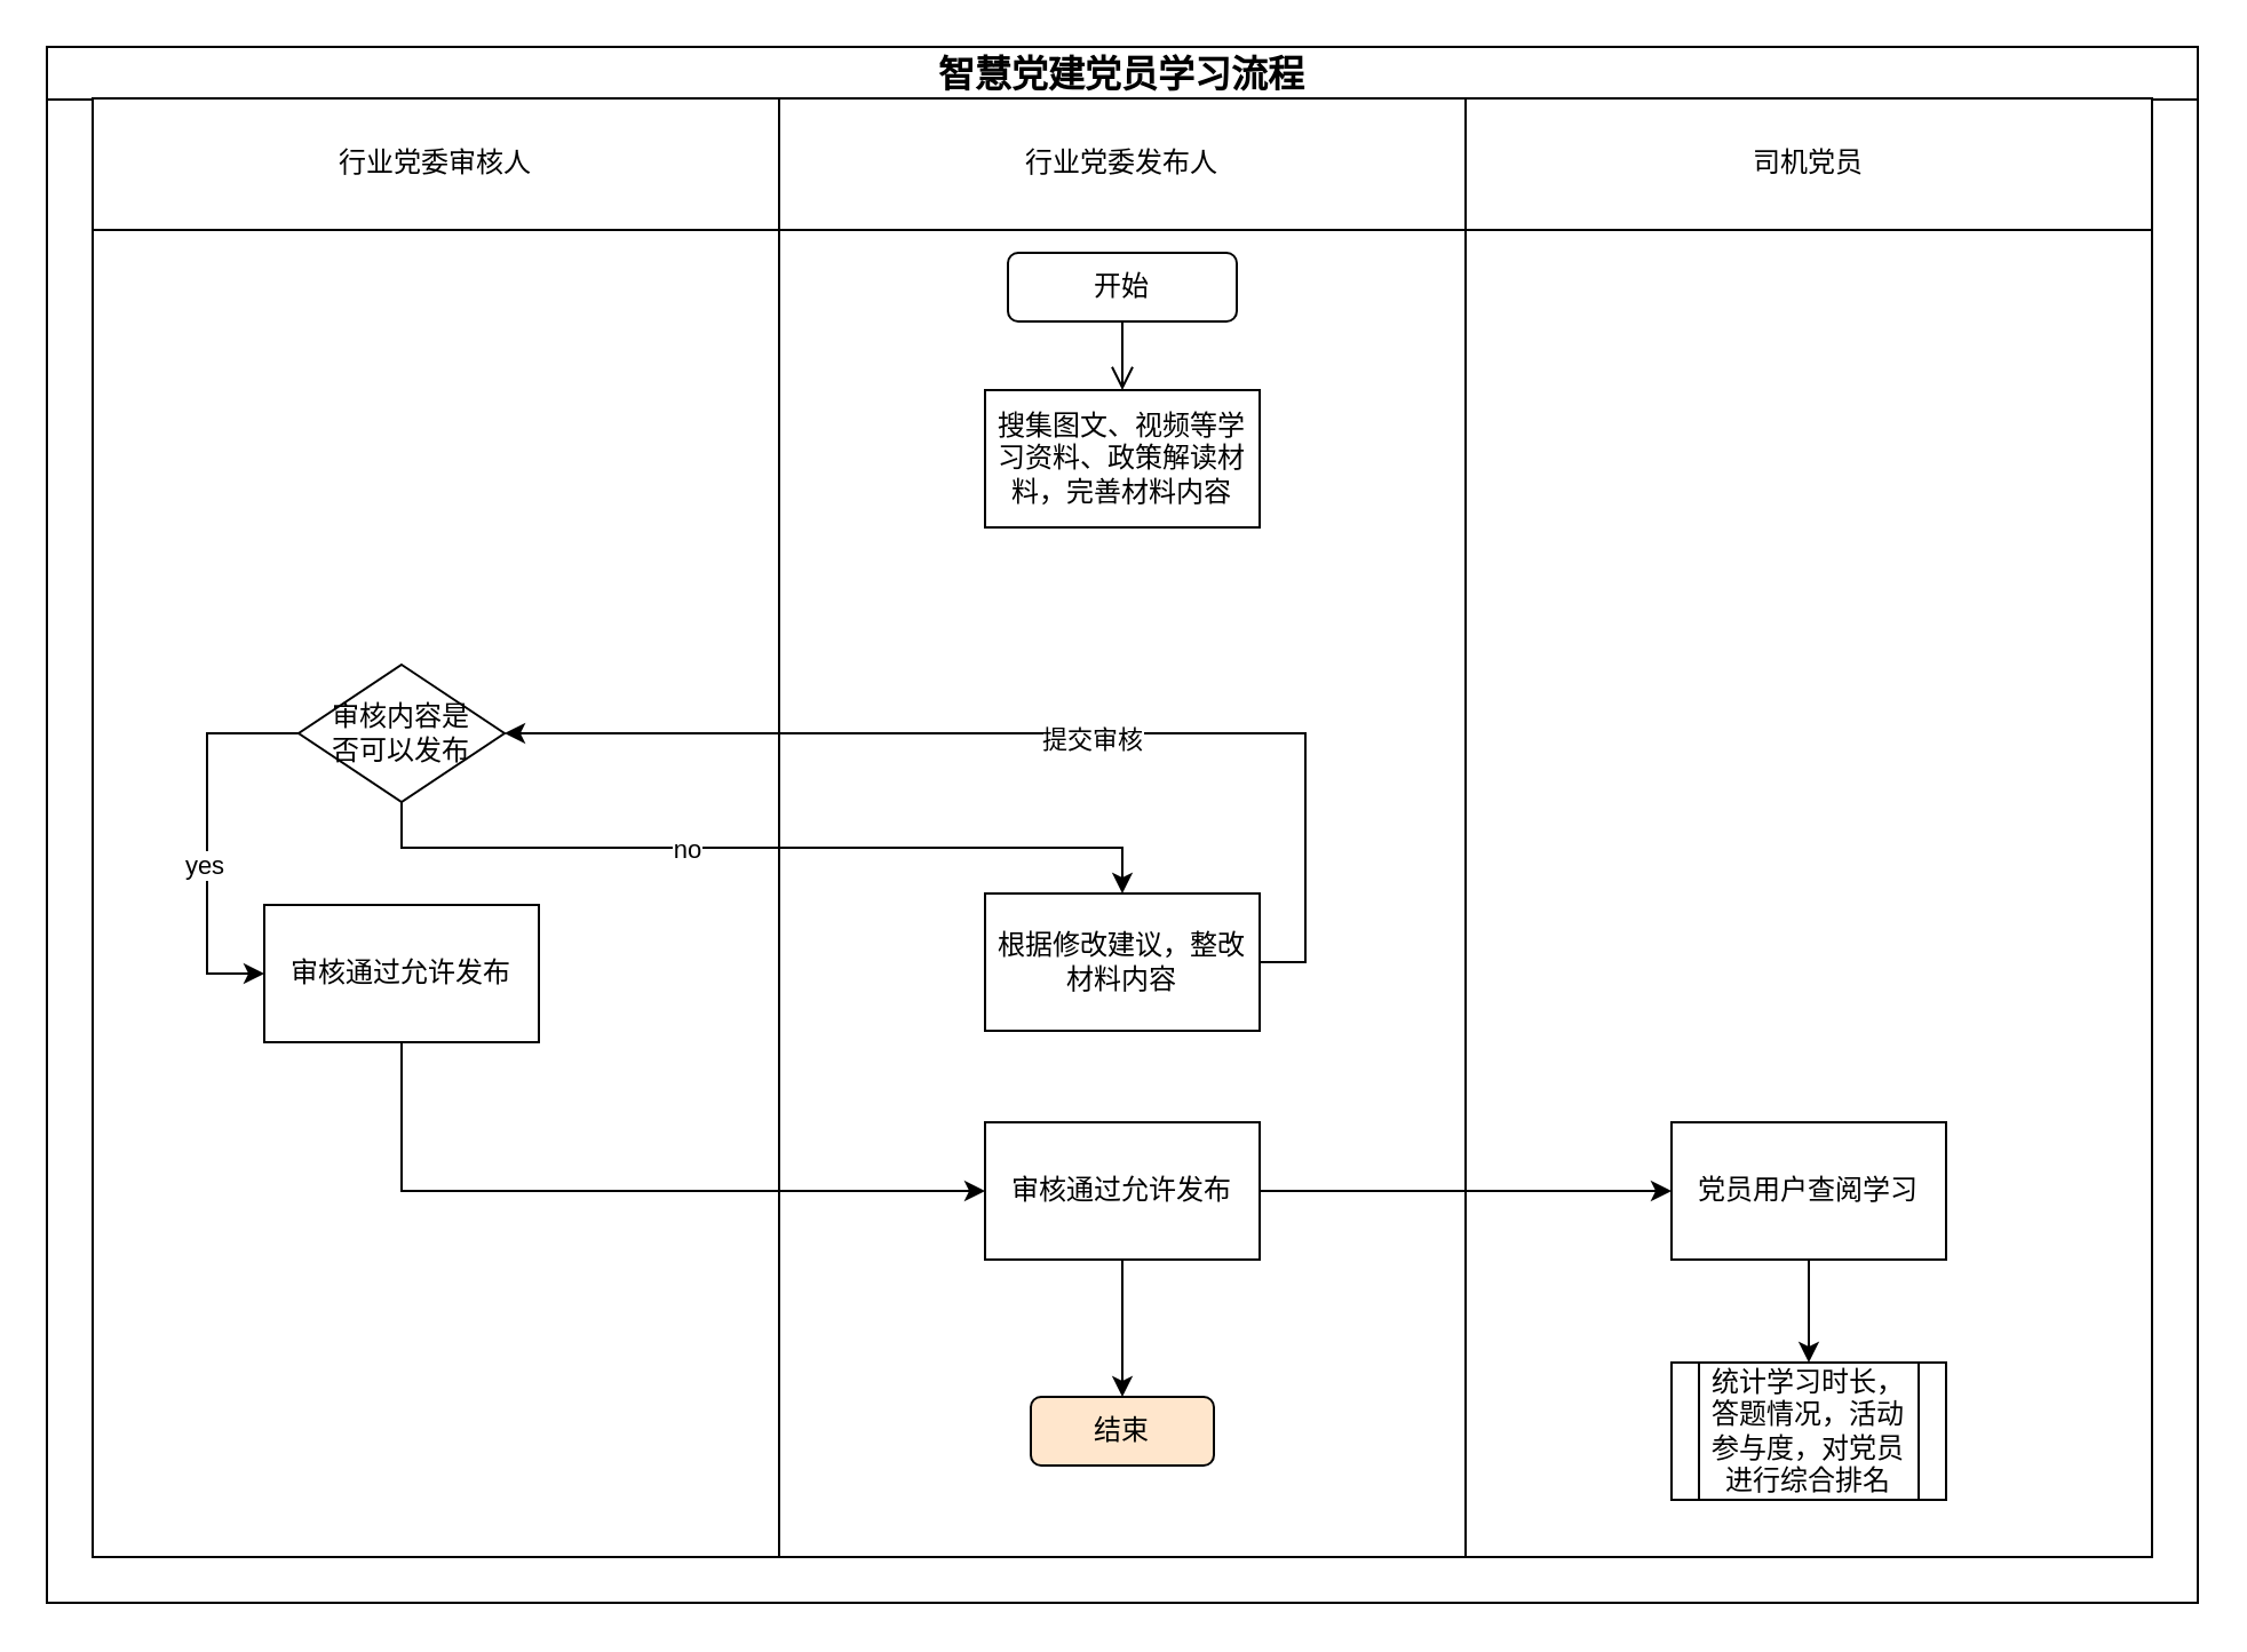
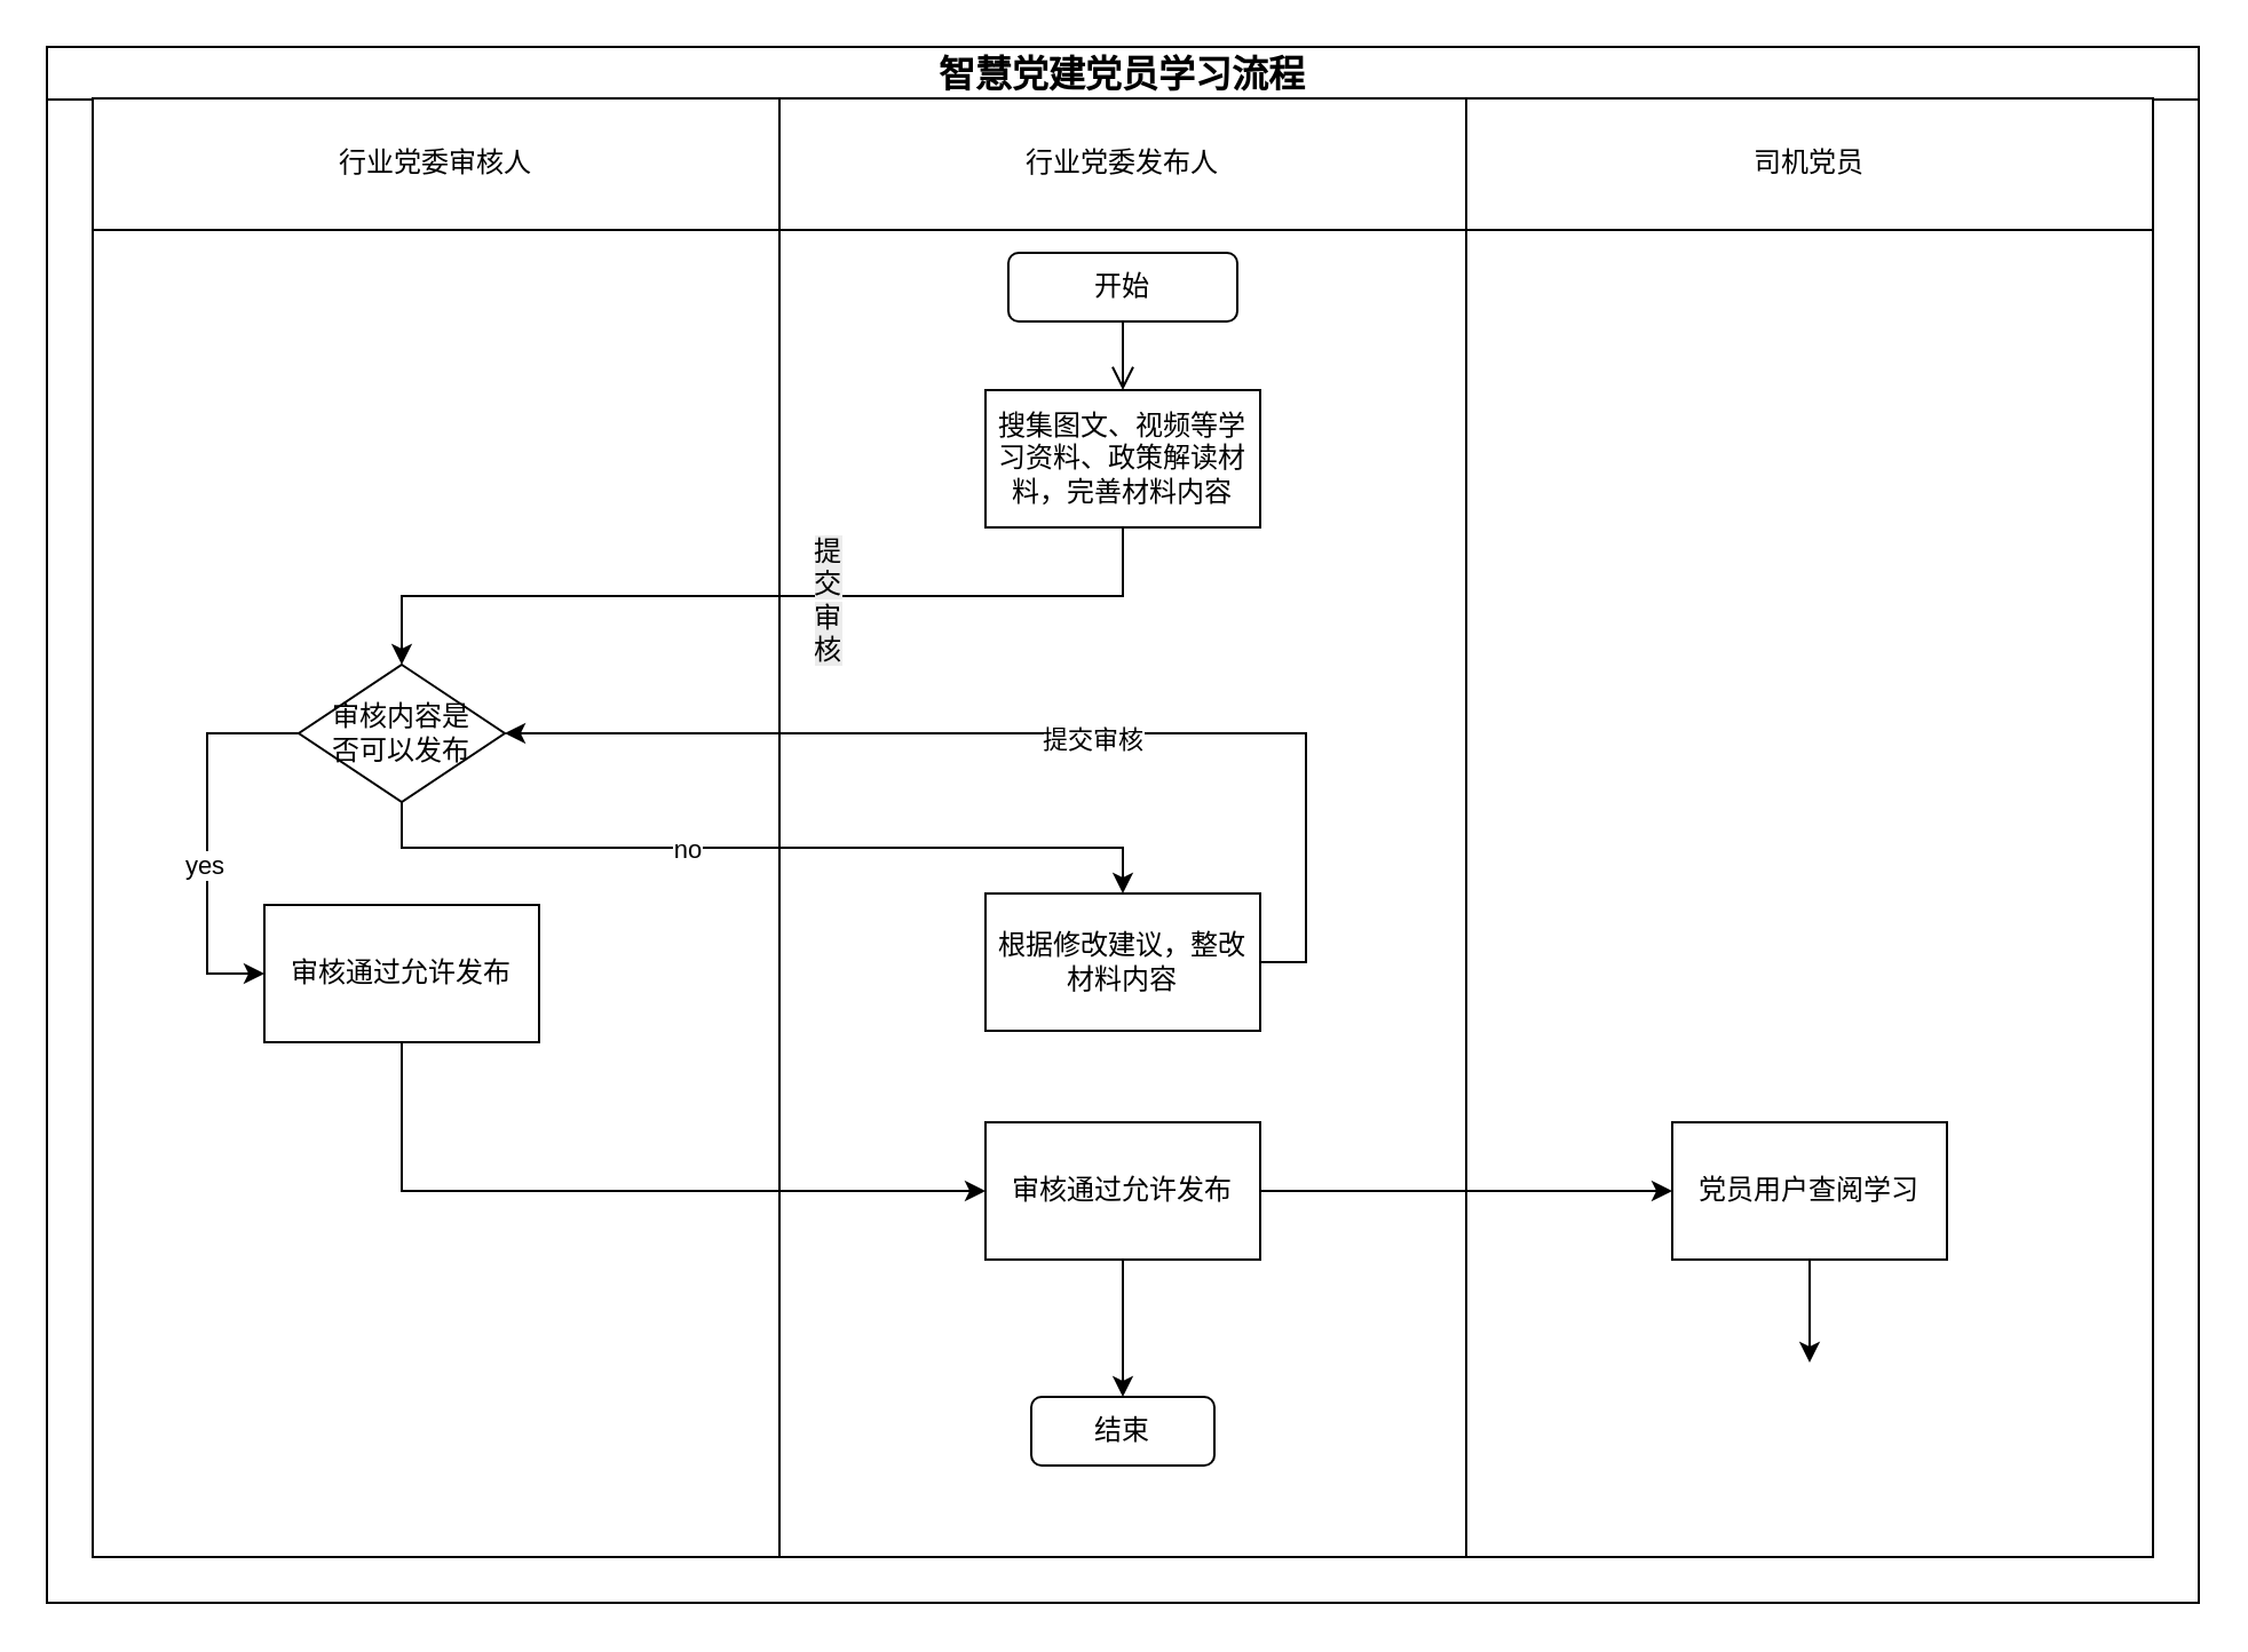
+ <mxCell id="9" style="edgeStyle=orthogonalEdgeStyle;rounded=0;orthogonalLoop=1;jettySize=auto;html=1;exitX=0.5;exitY=1;exitDx=0;exitDy=0;entryX=0.5;entryY=0;entryDx=0;entryDy=0;" edge="1" parent="2" source="11" target="16"><mxGeometry relative="1" as="geometry" /></mxCell>
+ <mxCell id="10" value="&lt;span style=&quot;font-size: 12px; white-space: normal; background-color: rgb(236, 236, 236);&quot;&gt;提交审核&lt;/span&gt;" style="edgeLabel;html=1;align=center;verticalAlign=middle;resizable=0;points=[];" vertex="1" connectable="0" parent="9"><mxGeometry x="-0.148" y="1" relative="1" as="geometry"><mxPoint as="offset" /></mxGeometry></mxCell>
- <mxCell id="19" value="结束" style="rounded=1;whiteSpace=wrap;html=1;fillColor=#ffe6cc;" vertex="1" parent="2"><mxGeometry x="430" y="590" width="80" height="30" as="geometry" /></mxCell>
+ <mxCell id="19" value="结束" style="rounded=1;whiteSpace=wrap;html=1;" vertex="1" parent="2"><mxGeometry x="430" y="590" width="80" height="30" as="geometry" /></mxCell>
- <mxCell id="30" value="统计学习时长，答题情况，活动参与度，对党员进行综合排名" style="shape=process;whiteSpace=wrap;html=1;backgroundOutline=1;" vertex="1" parent="2"><mxGeometry x="710" y="575" width="120" height="60" as="geometry" /></mxCell>
